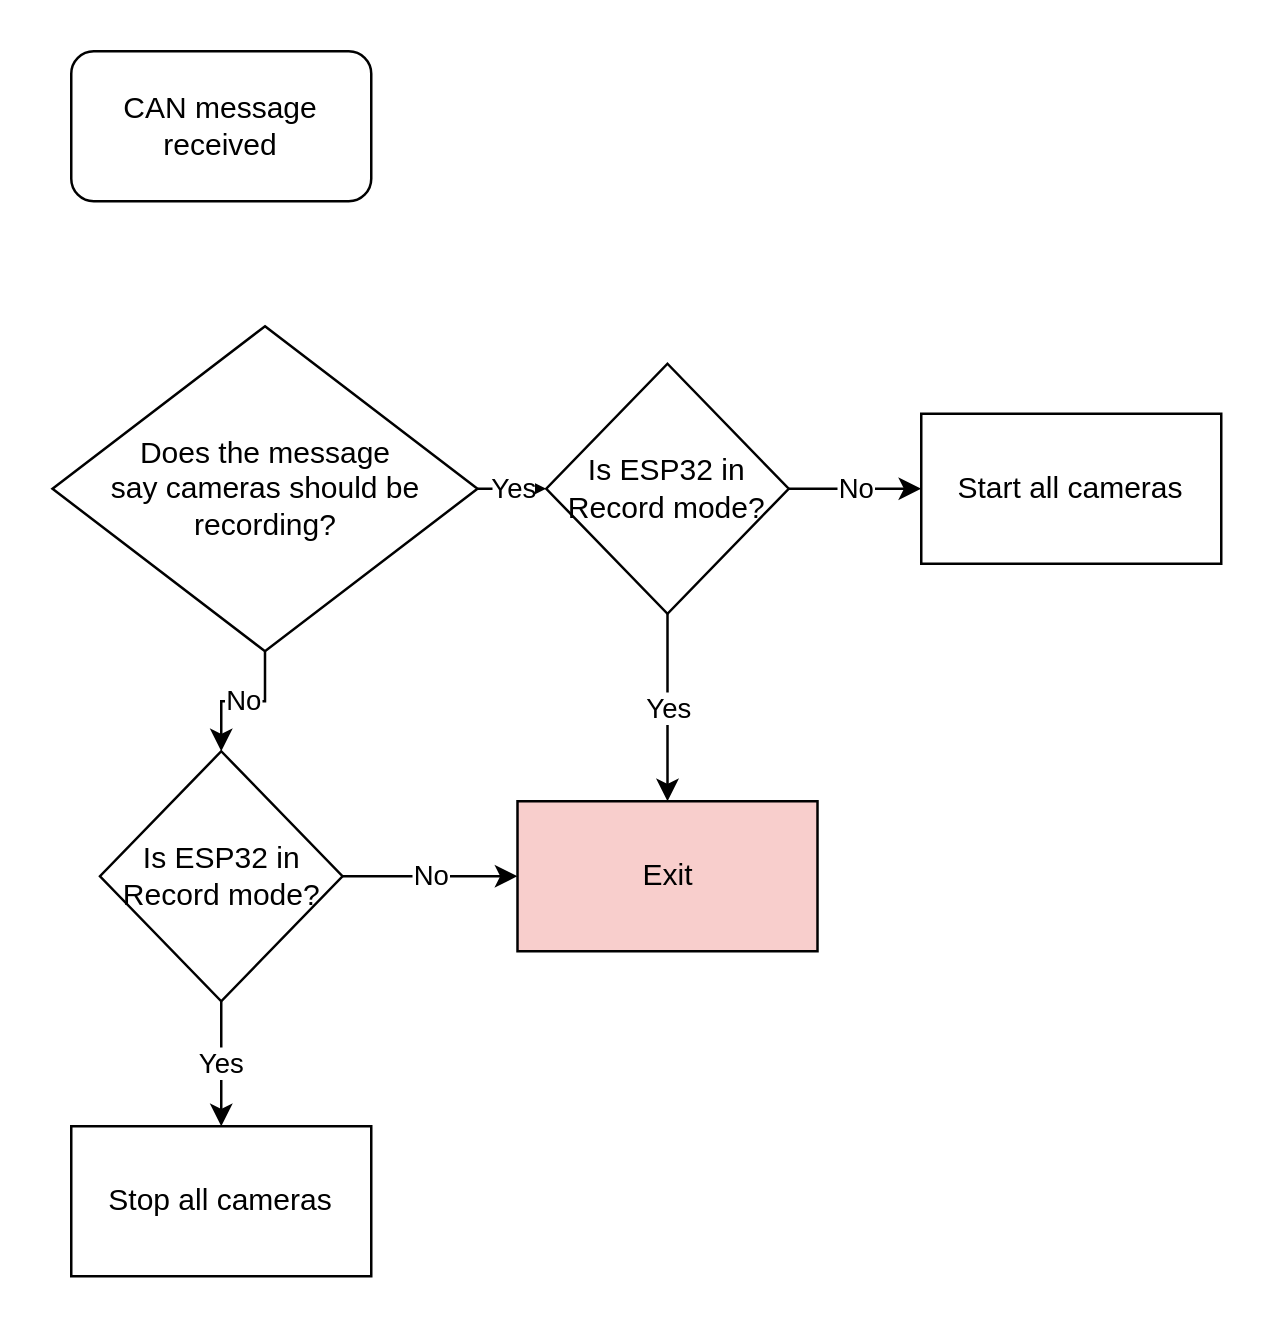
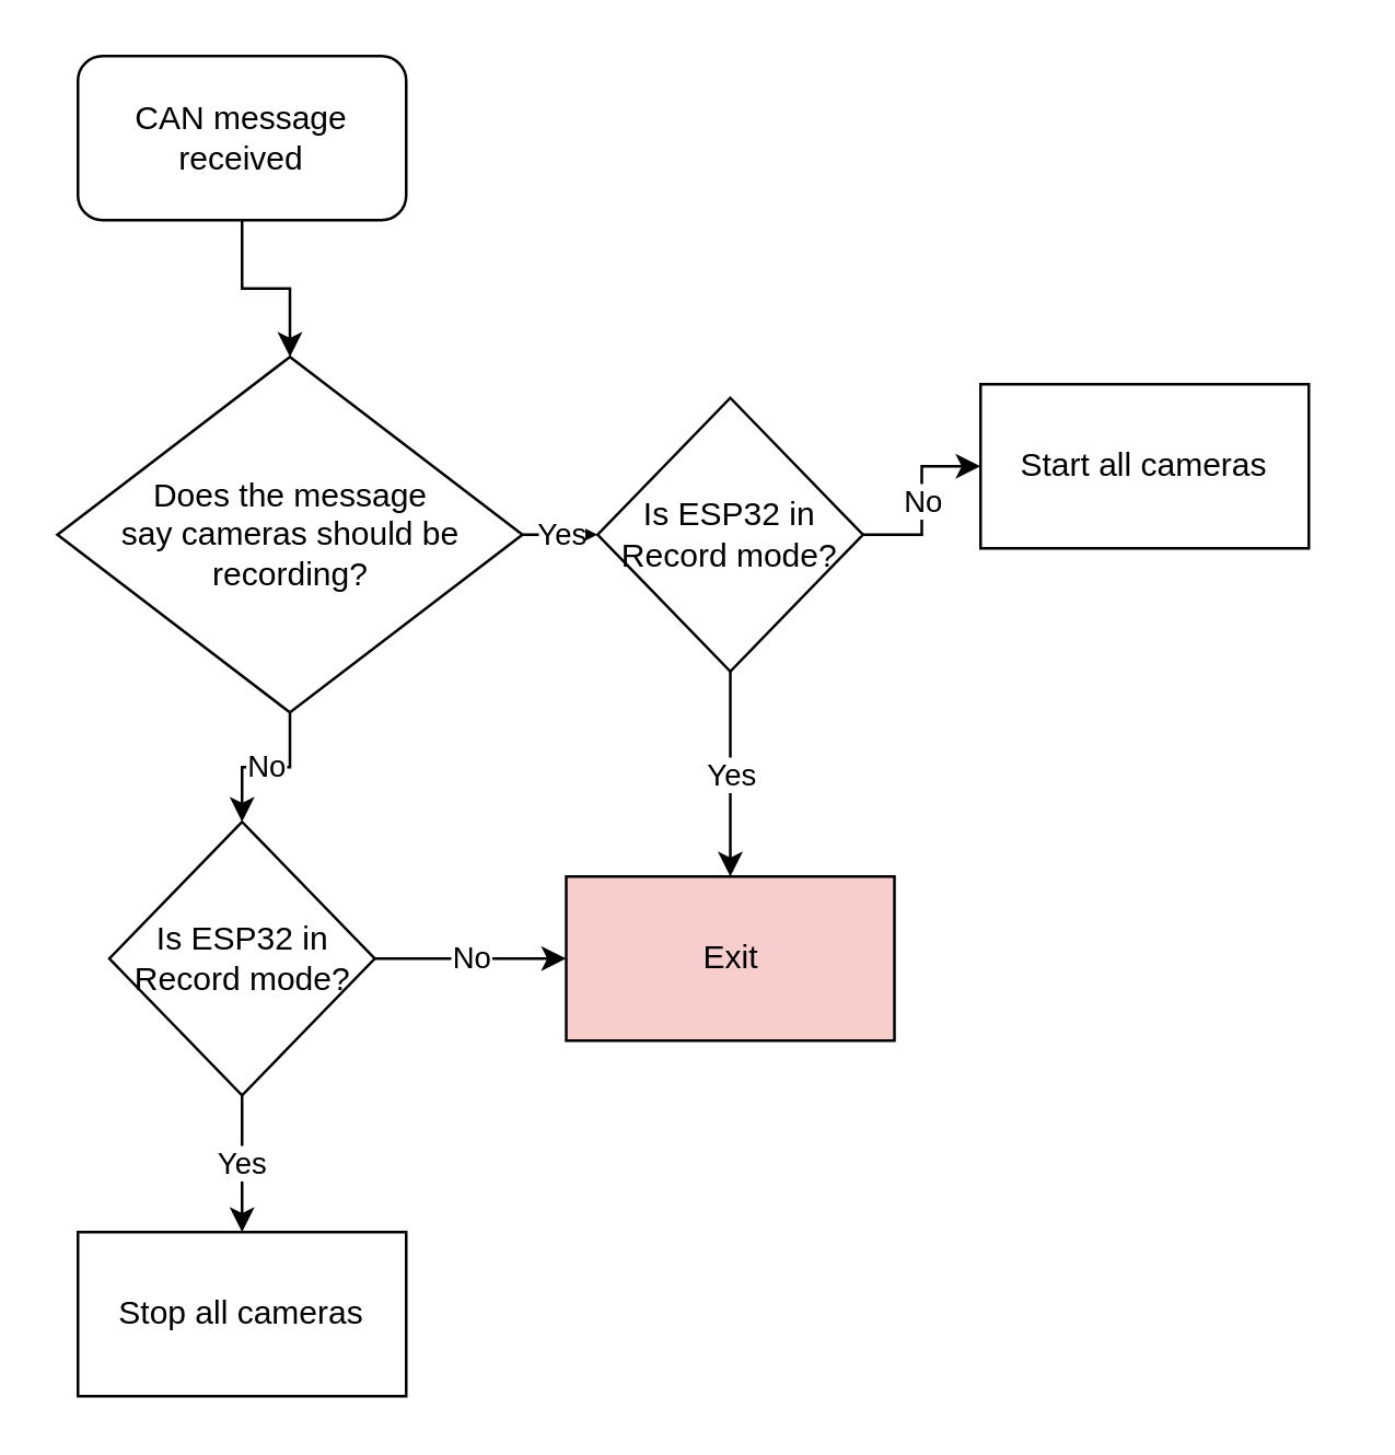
+ <mxCell id="2" style="edgeStyle=orthogonalEdgeStyle;rounded=0;orthogonalLoop=1;jettySize=auto;html=1;exitX=0.5;exitY=1;exitDx=0;exitDy=0;entryX=0.5;entryY=0;entryDx=0;entryDy=0;" edge="1" parent="1" source="3" target="6"><mxGeometry relative="1" as="geometry" /></mxCell>
- <mxCell id="14" value="Start all cameras" style="rounded=0;whiteSpace=wrap;html=1;" vertex="1" parent="1"><mxGeometry x="368" y="165" width="120" height="60" as="geometry" /></mxCell>
+ <mxCell id="14" value="Start all cameras" style="rounded=0;whiteSpace=wrap;html=1;" vertex="1" parent="1"><mxGeometry x="358" y="140" width="120" height="60" as="geometry" /></mxCell>
